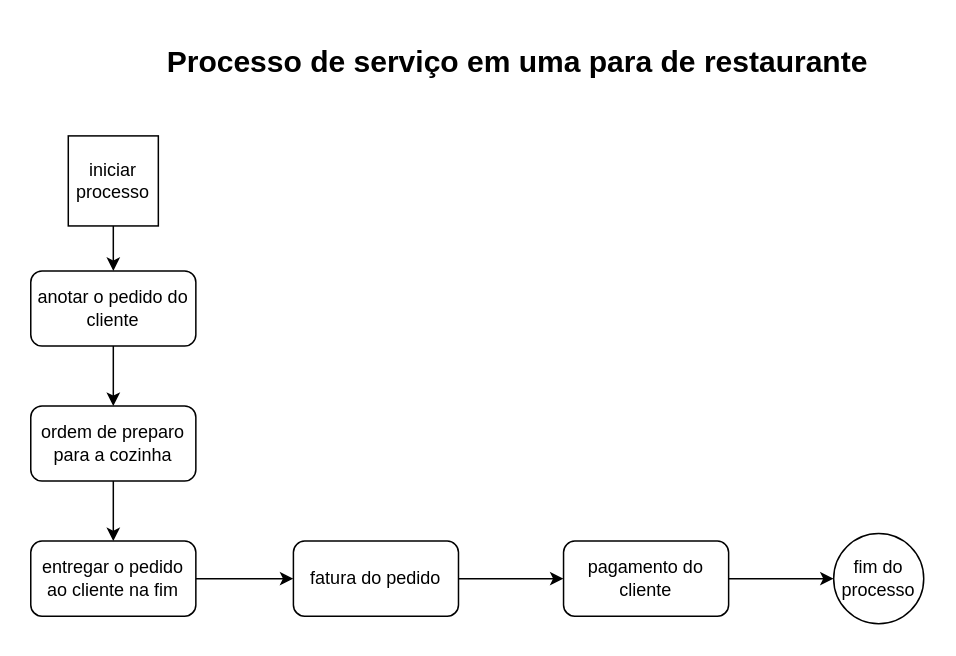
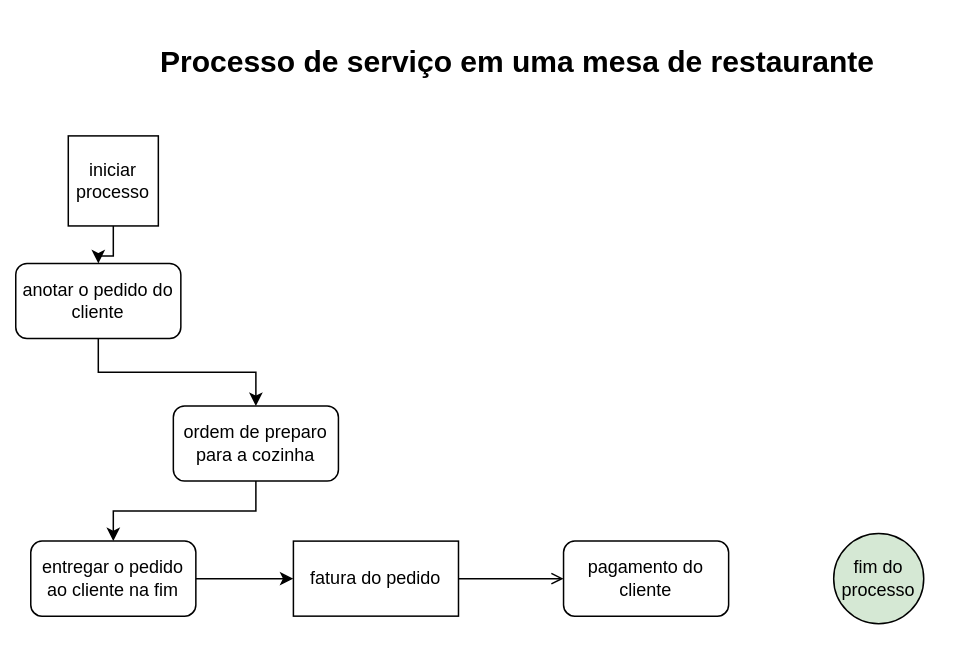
- <mxCell id="15" value="Processo de serviço em uma para de restaurante" style="text;html=1;align=center;verticalAlign=middle;resizable=0;points=[];autosize=1;strokeColor=none;fillColor=none;fontSize=20;fontStyle=1" vertex="1" parent="1"><mxGeometry x="94" y="20" width="500" height="40" as="geometry" /></mxCell>
+ <mxCell id="15" value="Processo de serviço em uma mesa de restaurante" style="text;html=1;align=center;verticalAlign=middle;resizable=0;points=[];autosize=1;strokeColor=none;fillColor=none;fontSize=20;fontStyle=1" vertex="1" parent="1"><mxGeometry x="94" y="20" width="500" height="40" as="geometry" /></mxCell>
- <mxCell id="5" value="anotar o pedido do cliente" style="rounded=1;whiteSpace=wrap;html=1;" vertex="1" parent="1"><mxGeometry x="20" y="180" width="110" height="50" as="geometry" /></mxCell>
+ <mxCell id="5" value="anotar o pedido do cliente" style="rounded=1;whiteSpace=wrap;html=1;" vertex="1" parent="1"><mxGeometry x="10" y="175" width="110" height="50" as="geometry" /></mxCell>
- <mxCell id="7" value="ordem de preparo para a cozinha" style="rounded=1;whiteSpace=wrap;html=1;" vertex="1" parent="1"><mxGeometry x="20" y="270" width="110" height="50" as="geometry" /></mxCell>
+ <mxCell id="7" value="ordem de preparo para a cozinha" style="rounded=1;whiteSpace=wrap;html=1;" vertex="1" parent="1"><mxGeometry x="115" y="270" width="110" height="50" as="geometry" /></mxCell>
- <mxCell id="11" value="fatura do pedido" style="rounded=1;whiteSpace=wrap;html=1;" vertex="1" parent="1"><mxGeometry x="195" y="360" width="110" height="50" as="geometry" /></mxCell>
+ <mxCell id="11" value="fatura do pedido" style="whiteSpace=wrap;html=1;rounded=0;" vertex="1" parent="1"><mxGeometry x="195" y="360" width="110" height="50" as="geometry" /></mxCell>
- <mxCell id="10" value="" style="edgeStyle=orthogonalEdgeStyle;rounded=0;orthogonalLoop=1;jettySize=auto;html=1;" edge="1" parent="1" source="11" target="13"><mxGeometry relative="1" as="geometry" /></mxCell>
+ <mxCell id="10" value="" style="edgeStyle=orthogonalEdgeStyle;rounded=0;orthogonalLoop=1;jettySize=auto;html=1;endArrow=open;" edge="1" parent="1" source="11" target="13"><mxGeometry relative="1" as="geometry" /></mxCell>
- <mxCell id="12" value="" style="edgeStyle=orthogonalEdgeStyle;rounded=0;orthogonalLoop=1;jettySize=auto;html=1;" edge="1" parent="1" source="13" target="14"><mxGeometry relative="1" as="geometry" /></mxCell>
- <mxCell id="14" value="fim do processo" style="ellipse;whiteSpace=wrap;html=1;aspect=fixed;" vertex="1" parent="1"><mxGeometry x="555" y="355" width="60" height="60" as="geometry" /></mxCell>
+ <mxCell id="14" value="fim do processo" style="ellipse;whiteSpace=wrap;html=1;aspect=fixed;fillColor=#d5e8d4;" vertex="1" parent="1"><mxGeometry x="555" y="355" width="60" height="60" as="geometry" /></mxCell>
